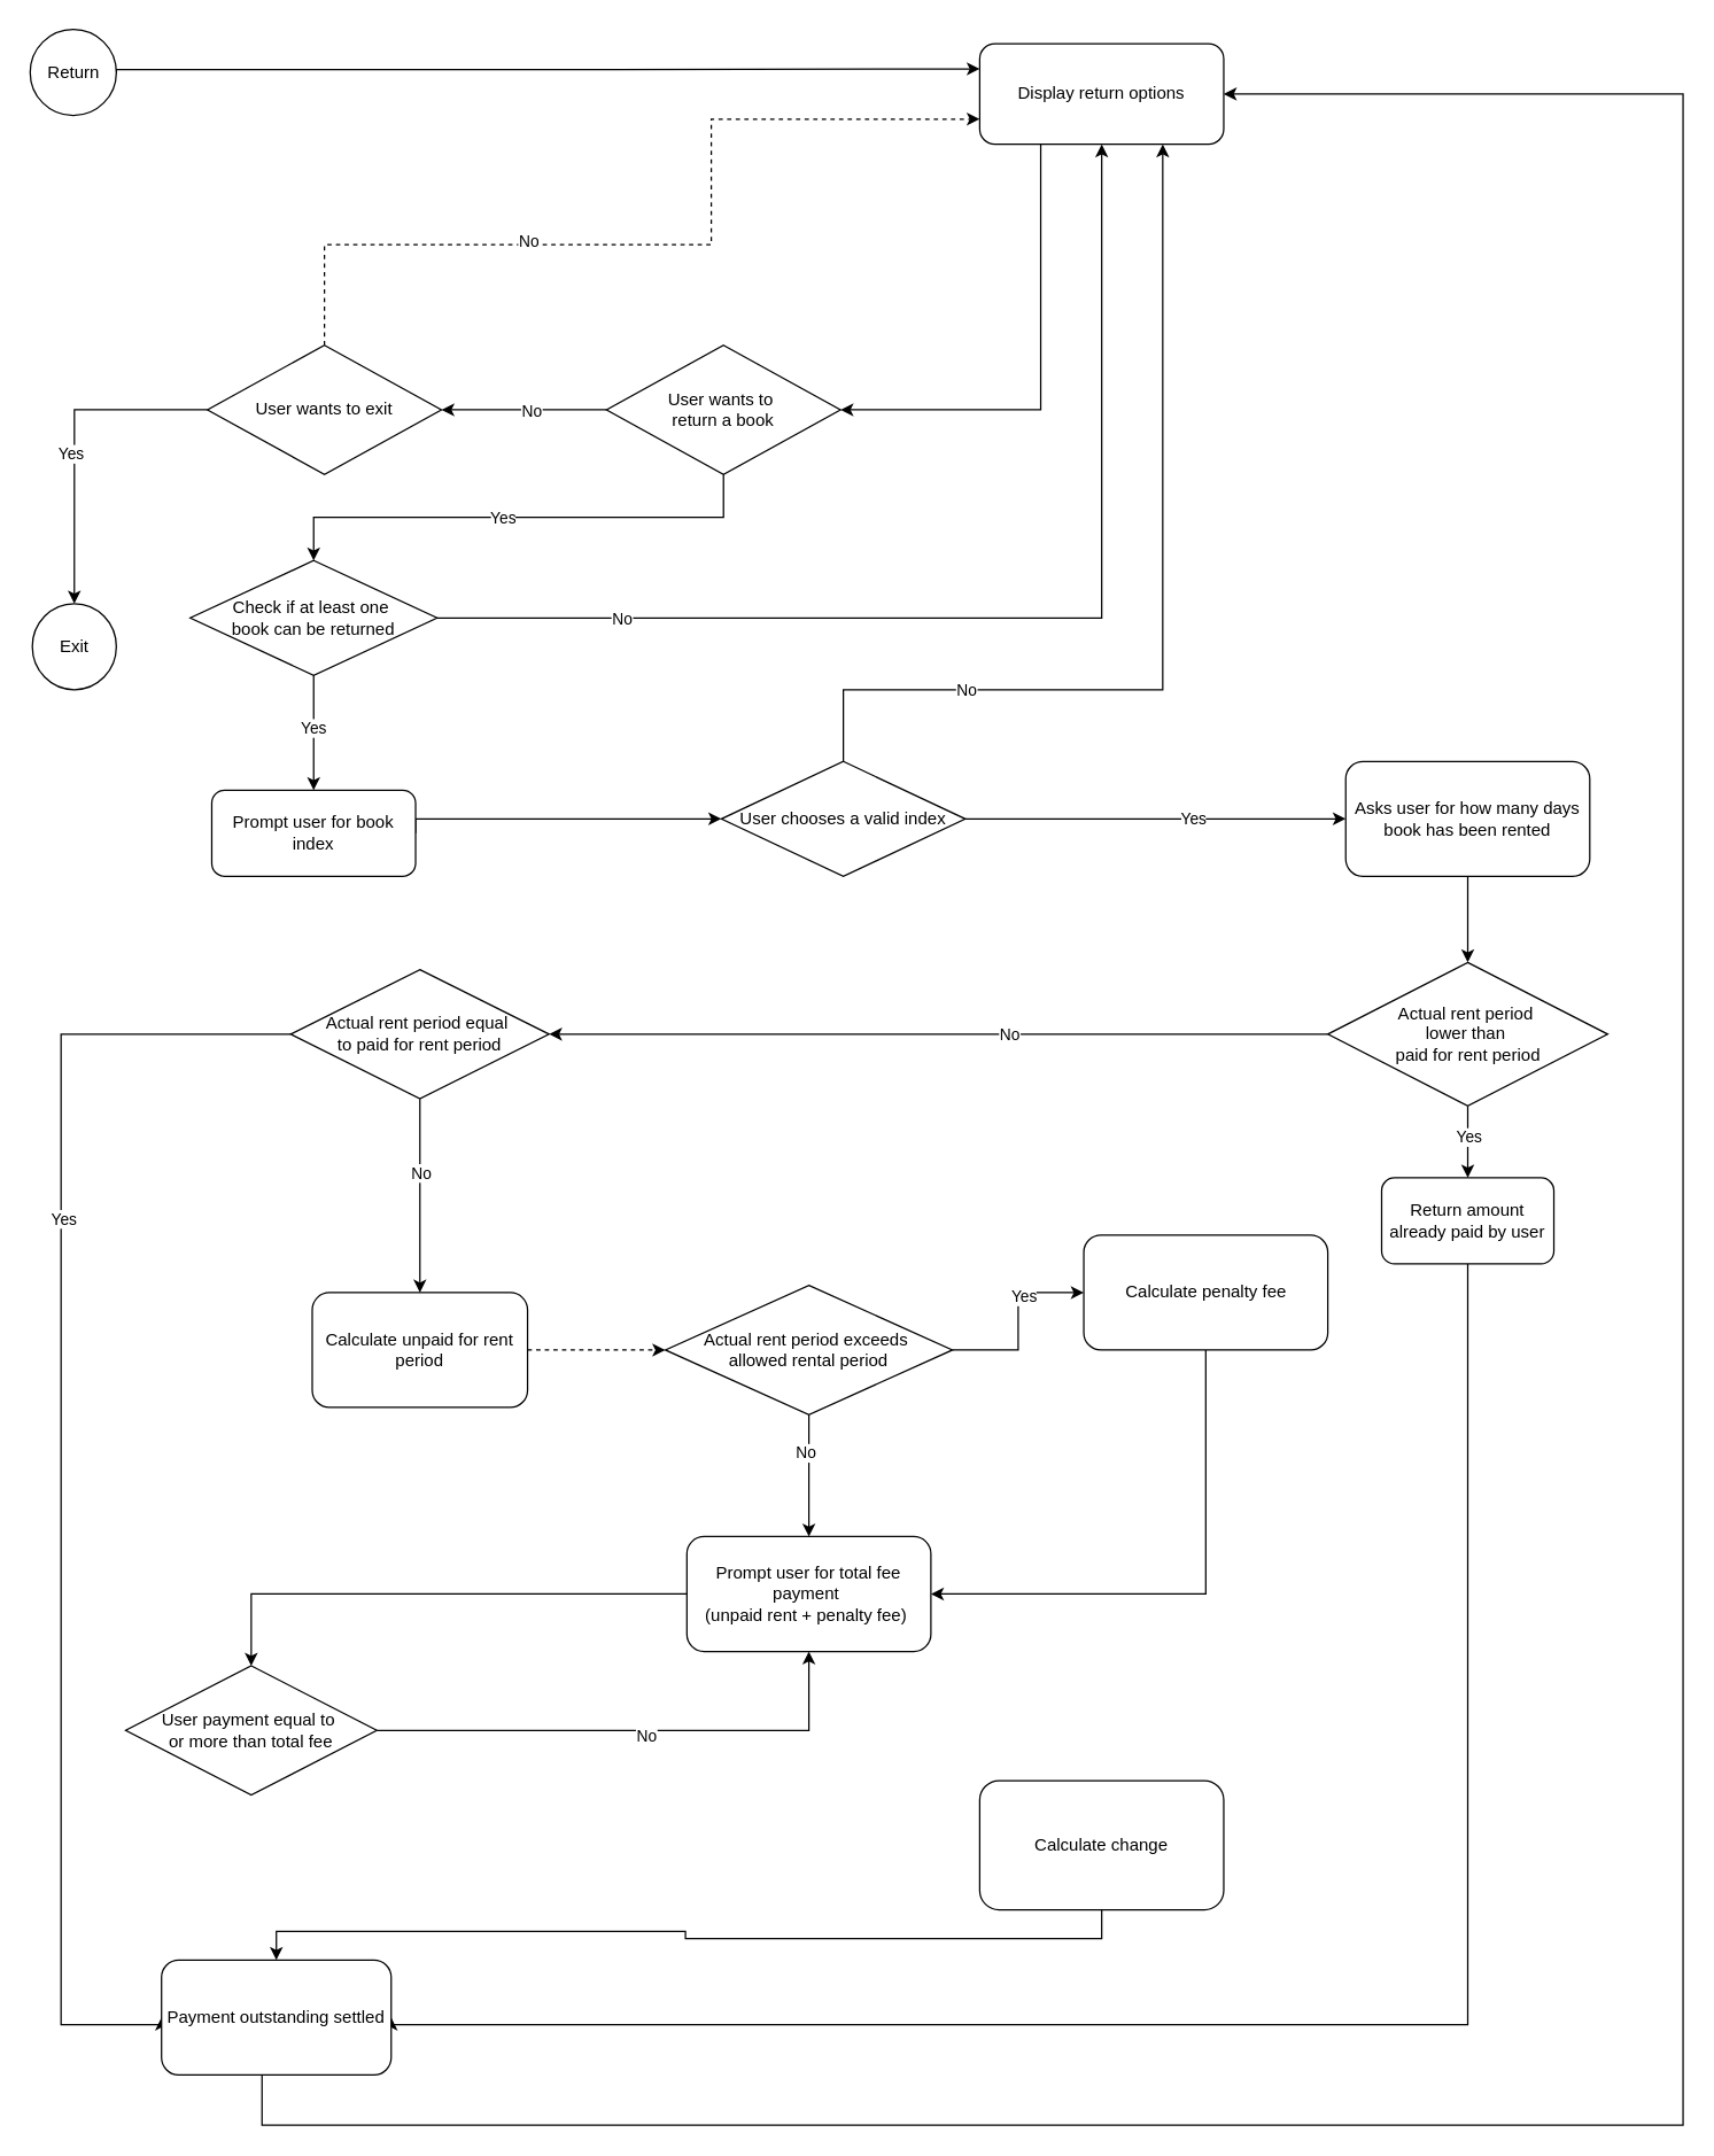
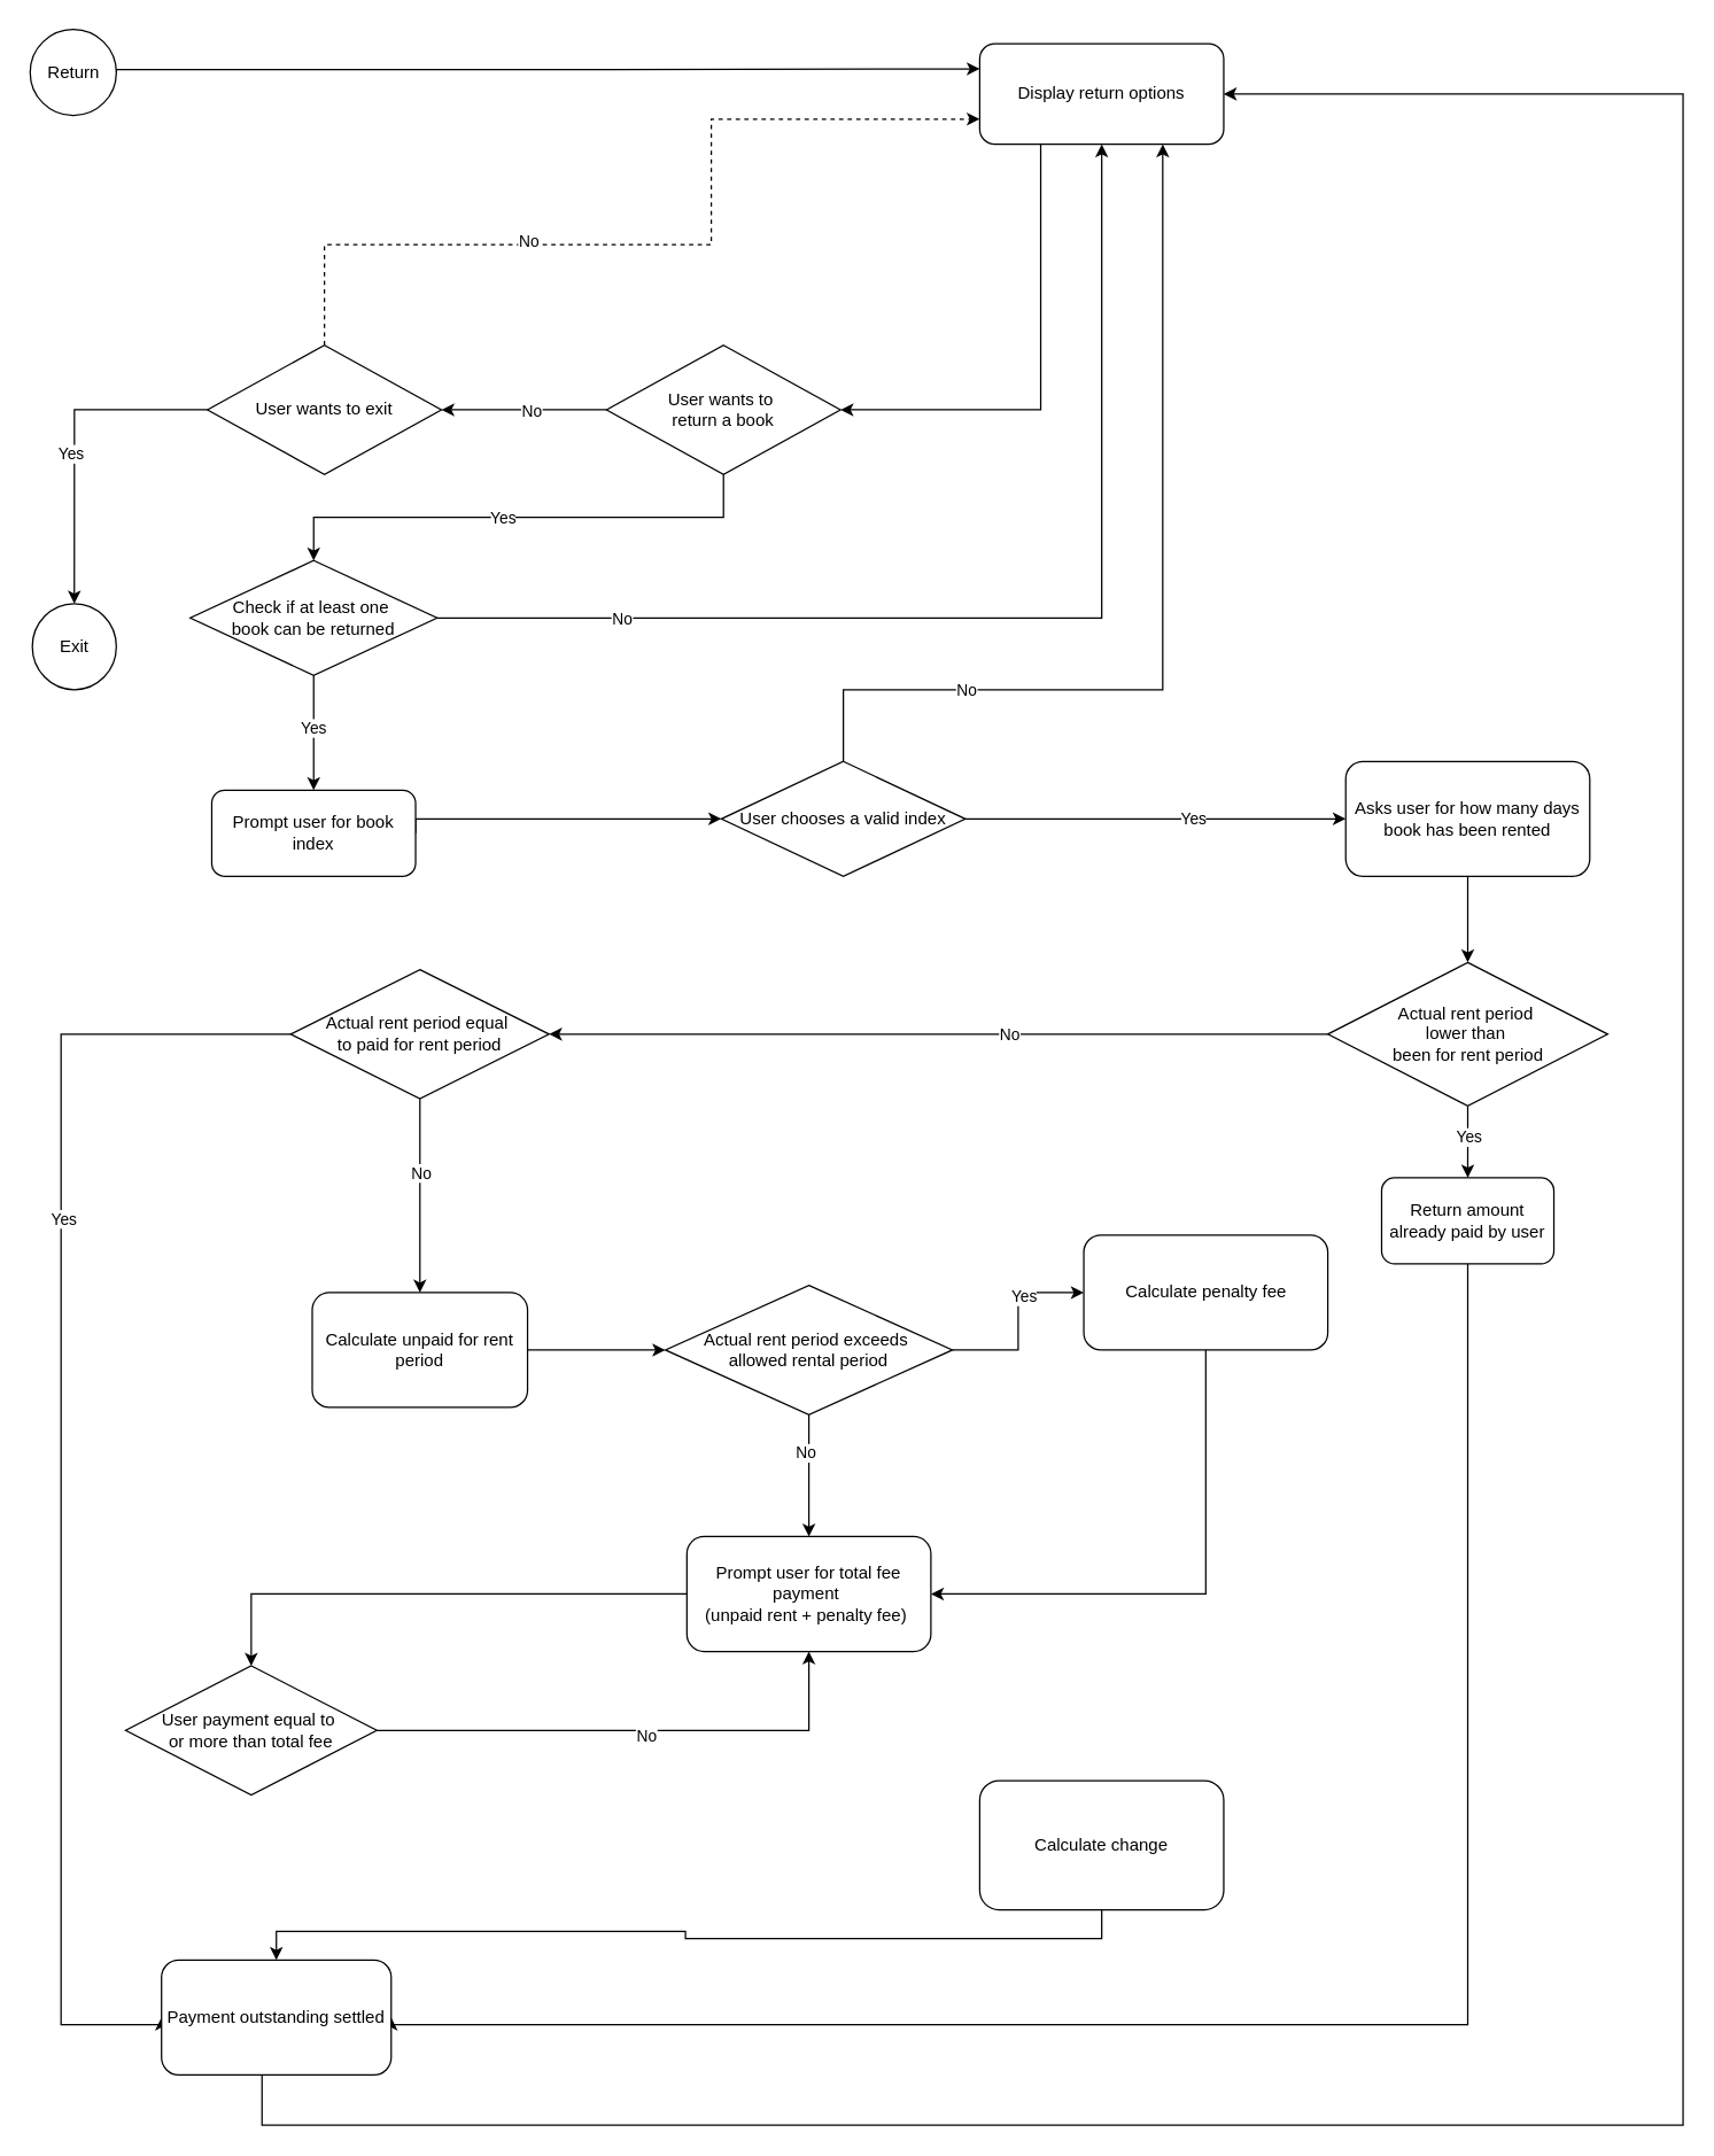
- <mxCell id="12" value="Actual rent period&amp;nbsp;&lt;div&gt;lower&amp;nbsp;&lt;span style=&quot;background-color: initial;&quot;&gt;than&amp;nbsp;&lt;/span&gt;&lt;div&gt;paid for rent period&lt;/div&gt;&lt;/div&gt;" style="rhombus;whiteSpace=wrap;html=1;" parent="1" vertex="1"><mxGeometry x="924.5" y="670" width="195" height="100" as="geometry" /></mxCell>
+ <mxCell id="12" value="Actual rent period&amp;nbsp;&lt;div&gt;lower&amp;nbsp;&lt;span style=&quot;background-color: initial;&quot;&gt;than&amp;nbsp;&lt;/span&gt;&lt;div&gt;been for rent period&lt;/div&gt;&lt;/div&gt;" style="rhombus;whiteSpace=wrap;html=1;" parent="1" vertex="1"><mxGeometry x="924.5" y="670" width="195" height="100" as="geometry" /></mxCell>
- <mxCell id="45" style="edgeStyle=orthogonalEdgeStyle;rounded=0;orthogonalLoop=1;jettySize=auto;html=1;entryX=0;entryY=0.5;entryDx=0;entryDy=0;dashed=1;" parent="1" source="46" target="53" edge="1"><mxGeometry relative="1" as="geometry"><mxPoint x="532" y="860" as="targetPoint" /></mxGeometry></mxCell>
+ <mxCell id="45" style="edgeStyle=orthogonalEdgeStyle;rounded=0;orthogonalLoop=1;jettySize=auto;html=1;entryX=0;entryY=0.5;entryDx=0;entryDy=0;" parent="1" source="46" target="53" edge="1"><mxGeometry relative="1" as="geometry"><mxPoint x="532" y="860" as="targetPoint" /></mxGeometry></mxCell>
